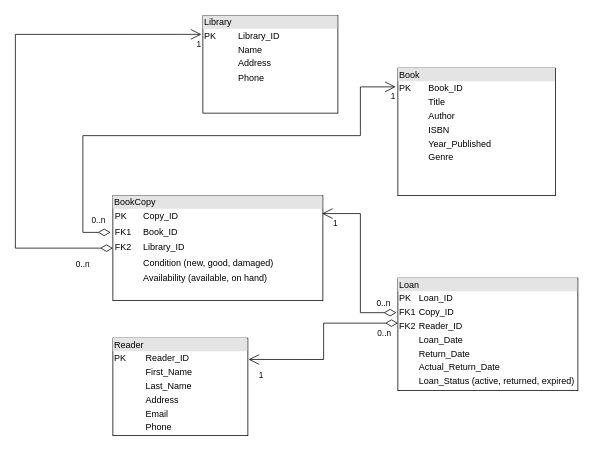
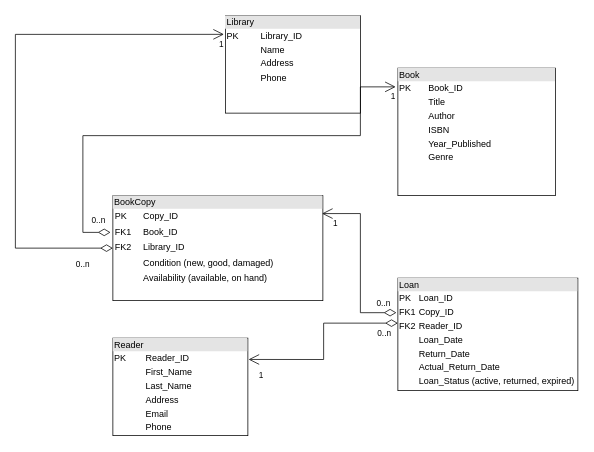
- <mxCell id="3" value="&lt;div style=&quot;box-sizing:border-box;width:100%;background:#e4e4e4;padding:2px;&quot;&gt;Library&lt;/div&gt;&lt;table style=&quot;width:100%;font-size:1em;&quot; cellpadding=&quot;2&quot; cellspacing=&quot;0&quot;&gt;&lt;tbody&gt;&lt;tr&gt;&lt;td&gt;PK&lt;/td&gt;&lt;td&gt;Library_ID&lt;/td&gt;&lt;/tr&gt;&lt;tr&gt;&lt;td&gt;&lt;br&gt;&lt;/td&gt;&lt;td&gt;Name&lt;br&gt;&lt;/td&gt;&lt;/tr&gt;&lt;tr&gt;&lt;td&gt;&lt;br&gt;&lt;/td&gt;&lt;td&gt;Address&lt;br&gt;&lt;/td&gt;&lt;/tr&gt;&lt;tr&gt;&lt;td&gt;&lt;br&gt;&lt;/td&gt;&lt;td&gt;Phone&lt;/td&gt;&lt;/tr&gt;&lt;/tbody&gt;&lt;/table&gt;" style="verticalAlign=top;align=left;overflow=fill;html=1;whiteSpace=wrap;" vertex="1" parent="1"><mxGeometry x="270" y="20" width="180" height="130" as="geometry" /></mxCell>
+ <mxCell id="3" value="&lt;div style=&quot;box-sizing:border-box;width:100%;background:#e4e4e4;padding:2px;&quot;&gt;Library&lt;/div&gt;&lt;table style=&quot;width:100%;font-size:1em;&quot; cellpadding=&quot;2&quot; cellspacing=&quot;0&quot;&gt;&lt;tbody&gt;&lt;tr&gt;&lt;td&gt;PK&lt;/td&gt;&lt;td&gt;Library_ID&lt;/td&gt;&lt;/tr&gt;&lt;tr&gt;&lt;td&gt;&lt;br&gt;&lt;/td&gt;&lt;td&gt;Name&lt;br&gt;&lt;/td&gt;&lt;/tr&gt;&lt;tr&gt;&lt;td&gt;&lt;br&gt;&lt;/td&gt;&lt;td&gt;Address&lt;br&gt;&lt;/td&gt;&lt;/tr&gt;&lt;tr&gt;&lt;td&gt;&lt;br&gt;&lt;/td&gt;&lt;td&gt;Phone&lt;/td&gt;&lt;/tr&gt;&lt;/tbody&gt;&lt;/table&gt;" style="verticalAlign=top;align=left;overflow=fill;html=1;whiteSpace=wrap;" vertex="1" parent="1"><mxGeometry x="300" y="20" width="180" height="130" as="geometry" /></mxCell>
